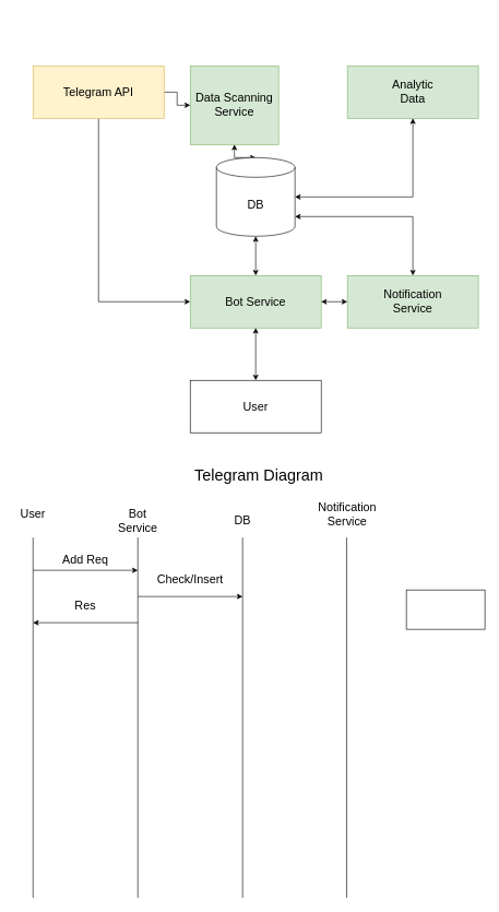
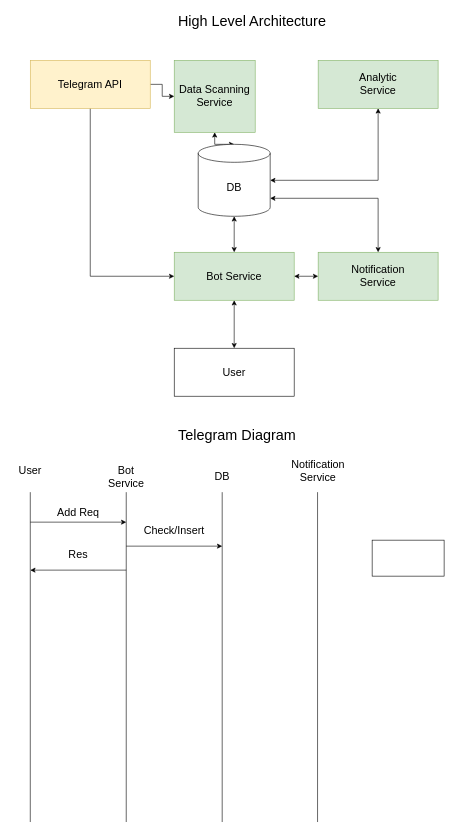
+ <mxCell id="31" value="&lt;font style=&quot;font-size: 24px&quot;&gt;High Level Architecture&lt;/font&gt;" style="text;html=1;strokeColor=none;fillColor=none;align=center;verticalAlign=middle;whiteSpace=wrap;rounded=0;fontSize=18;" parent="1" vertex="1"><mxGeometry x="240" y="20" width="360" height="30" as="geometry" /></mxCell>
- <mxCell id="9" value="&lt;font style=&quot;font-size: 18px&quot;&gt;Analytic&lt;br&gt;Data&lt;br&gt;&lt;/font&gt;" style="rounded=0;whiteSpace=wrap;html=1;fillColor=#d5e8d4;strokeColor=#82b366;" parent="1" vertex="1"><mxGeometry x="530" y="100" width="200" height="80" as="geometry" /></mxCell>
+ <mxCell id="9" value="&lt;font style=&quot;font-size: 18px&quot;&gt;Analytic&lt;br&gt;Service&lt;br&gt;&lt;/font&gt;" style="rounded=0;whiteSpace=wrap;html=1;fillColor=#d5e8d4;strokeColor=#82b366;" parent="1" vertex="1"><mxGeometry x="530" y="100" width="200" height="80" as="geometry" /></mxCell>
